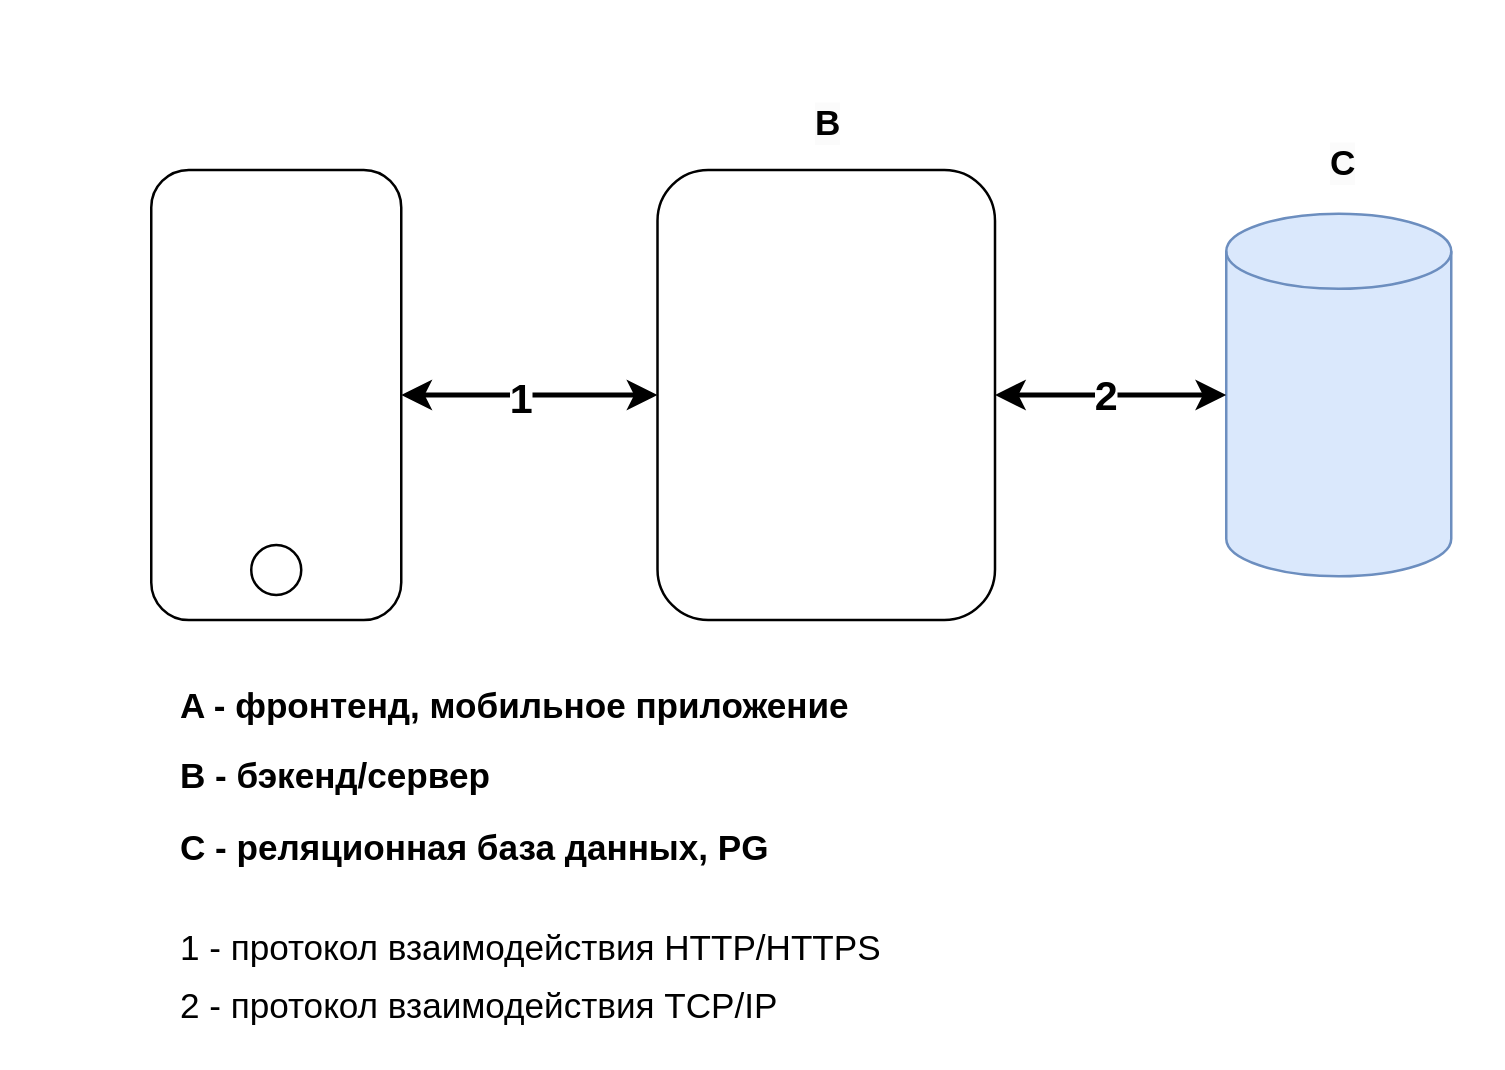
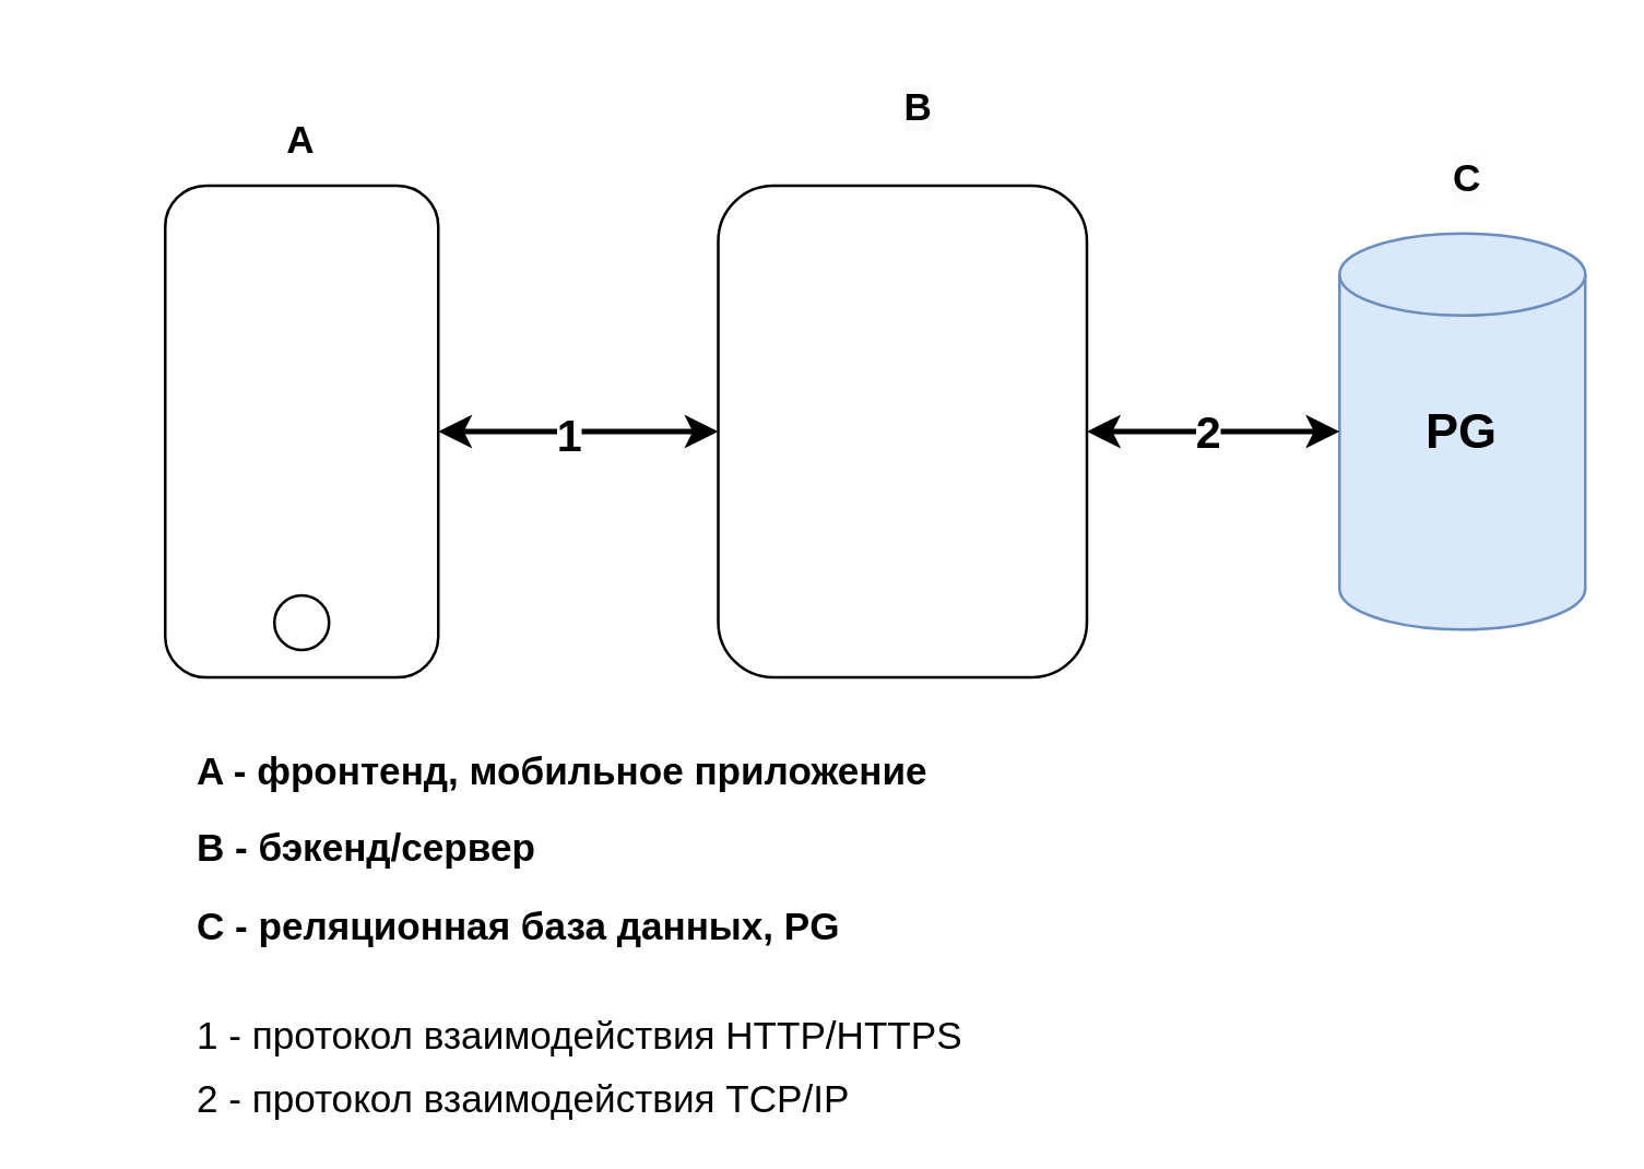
+ <mxCell id="10" value="&lt;h3&gt;A&lt;/h3&gt;" style="text;html=1;align=center;verticalAlign=middle;whiteSpace=wrap;rounded=0;" parent="1" vertex="1"><mxGeometry x="80" y="36.25" width="60" height="30" as="geometry" /></mxCell>
- <mxCell id="11" value="&lt;h3 style=&quot;forced-color-adjust: none; color: rgb(0, 0, 0); font-family: Helvetica; font-style: normal; font-variant-ligatures: normal; font-variant-caps: normal; letter-spacing: normal; orphans: 2; text-align: center; text-indent: 0px; text-transform: none; widows: 2; word-spacing: 0px; -webkit-text-stroke-width: 0px; white-space: normal; background-color: rgb(251, 251, 251); text-decoration-thickness: initial; text-decoration-style: initial; text-decoration-color: initial;&quot;&gt;B&lt;/h3&gt;" style="text;whiteSpace=wrap;html=1;" parent="1" vertex="1"><mxGeometry x="324" y="20" width="40" height="70" as="geometry" /></mxCell>
+ <mxCell id="11" value="&lt;h3 style=&quot;forced-color-adjust: none; color: rgb(0, 0, 0); font-family: Helvetica; font-style: normal; font-variant-ligatures: normal; font-variant-caps: normal; letter-spacing: normal; orphans: 2; text-align: center; text-indent: 0px; text-transform: none; widows: 2; word-spacing: 0px; -webkit-text-stroke-width: 0px; white-space: normal; background-color: rgb(251, 251, 251); text-decoration-thickness: initial; text-decoration-style: initial; text-decoration-color: initial;&quot;&gt;B&lt;/h3&gt;" style="text;whiteSpace=wrap;html=1;" parent="1" vertex="1"><mxGeometry x="329" y="10" width="40" height="70" as="geometry" /></mxCell>
+ <mxCell id="13" value="&lt;h2&gt;PG&lt;/h2&gt;" style="text;html=1;align=center;verticalAlign=middle;whiteSpace=wrap;rounded=0;" parent="1" vertex="1"><mxGeometry x="505" y="142.5" width="60" height="30" as="geometry" /></mxCell>
